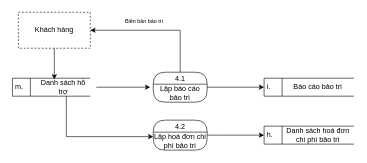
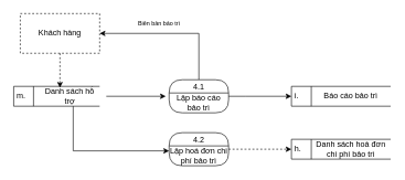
- <mxCell id="18" style="edgeStyle=orthogonalEdgeStyle;rounded=0;orthogonalLoop=1;jettySize=auto;html=1;entryX=0.333;entryY=0.067;entryDx=0;entryDy=0;entryPerimeter=0;" edge="1" parent="1" source="17" target="5"><mxGeometry relative="1" as="geometry" /></mxCell>
+ <mxCell id="18" style="edgeStyle=orthogonalEdgeStyle;rounded=0;orthogonalLoop=1;jettySize=auto;html=1;entryX=0.333;entryY=0.067;entryDx=0;entryDy=0;entryPerimeter=0;dashed=1;" edge="1" parent="1" source="17" target="5"><mxGeometry relative="1" as="geometry" /></mxCell>
- <mxCell id="16" style="edgeStyle=orthogonalEdgeStyle;rounded=0;orthogonalLoop=1;jettySize=auto;html=1;" edge="1" parent="1" source="14" target="6"><mxGeometry relative="1" as="geometry"><Array as="points"><mxPoint x="370" y="225" /><mxPoint x="370" y="225" /></Array></mxGeometry></mxCell>
+ <mxCell id="16" style="edgeStyle=orthogonalEdgeStyle;rounded=0;orthogonalLoop=1;jettySize=auto;html=1;dashed=1;" edge="1" parent="1" source="14" target="6"><mxGeometry relative="1" as="geometry"><Array as="points"><mxPoint x="370" y="225" /><mxPoint x="370" y="225" /></Array></mxGeometry></mxCell>
